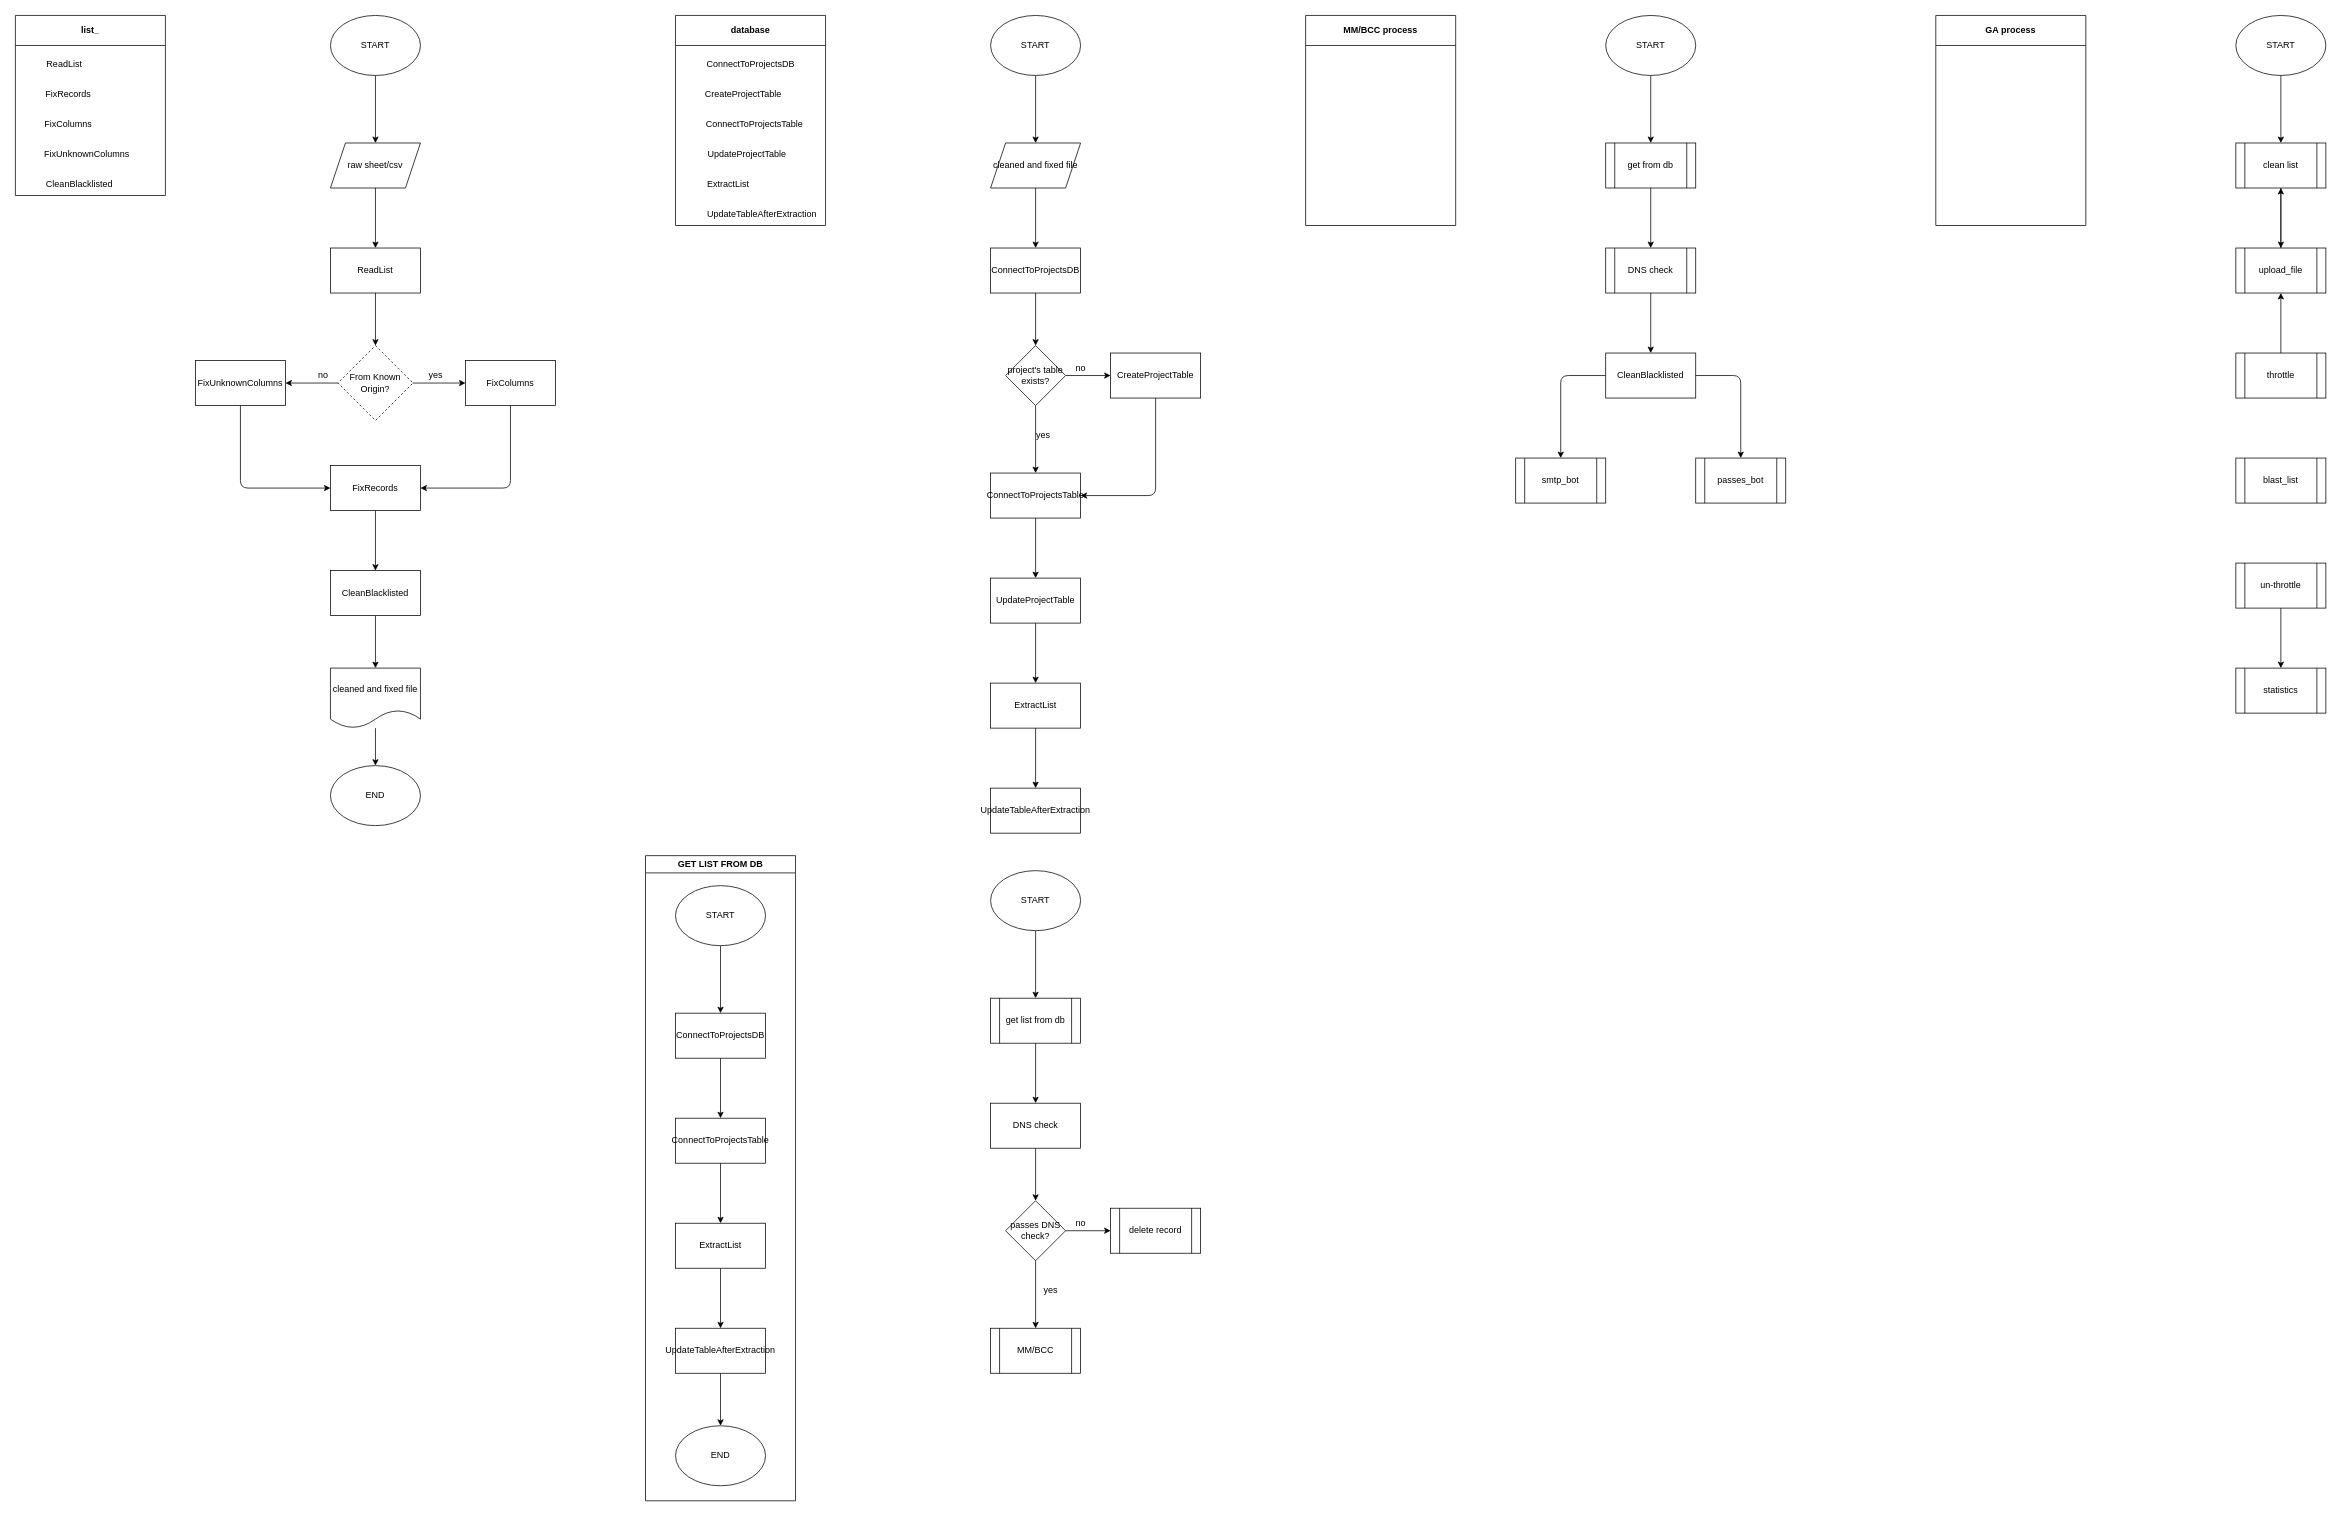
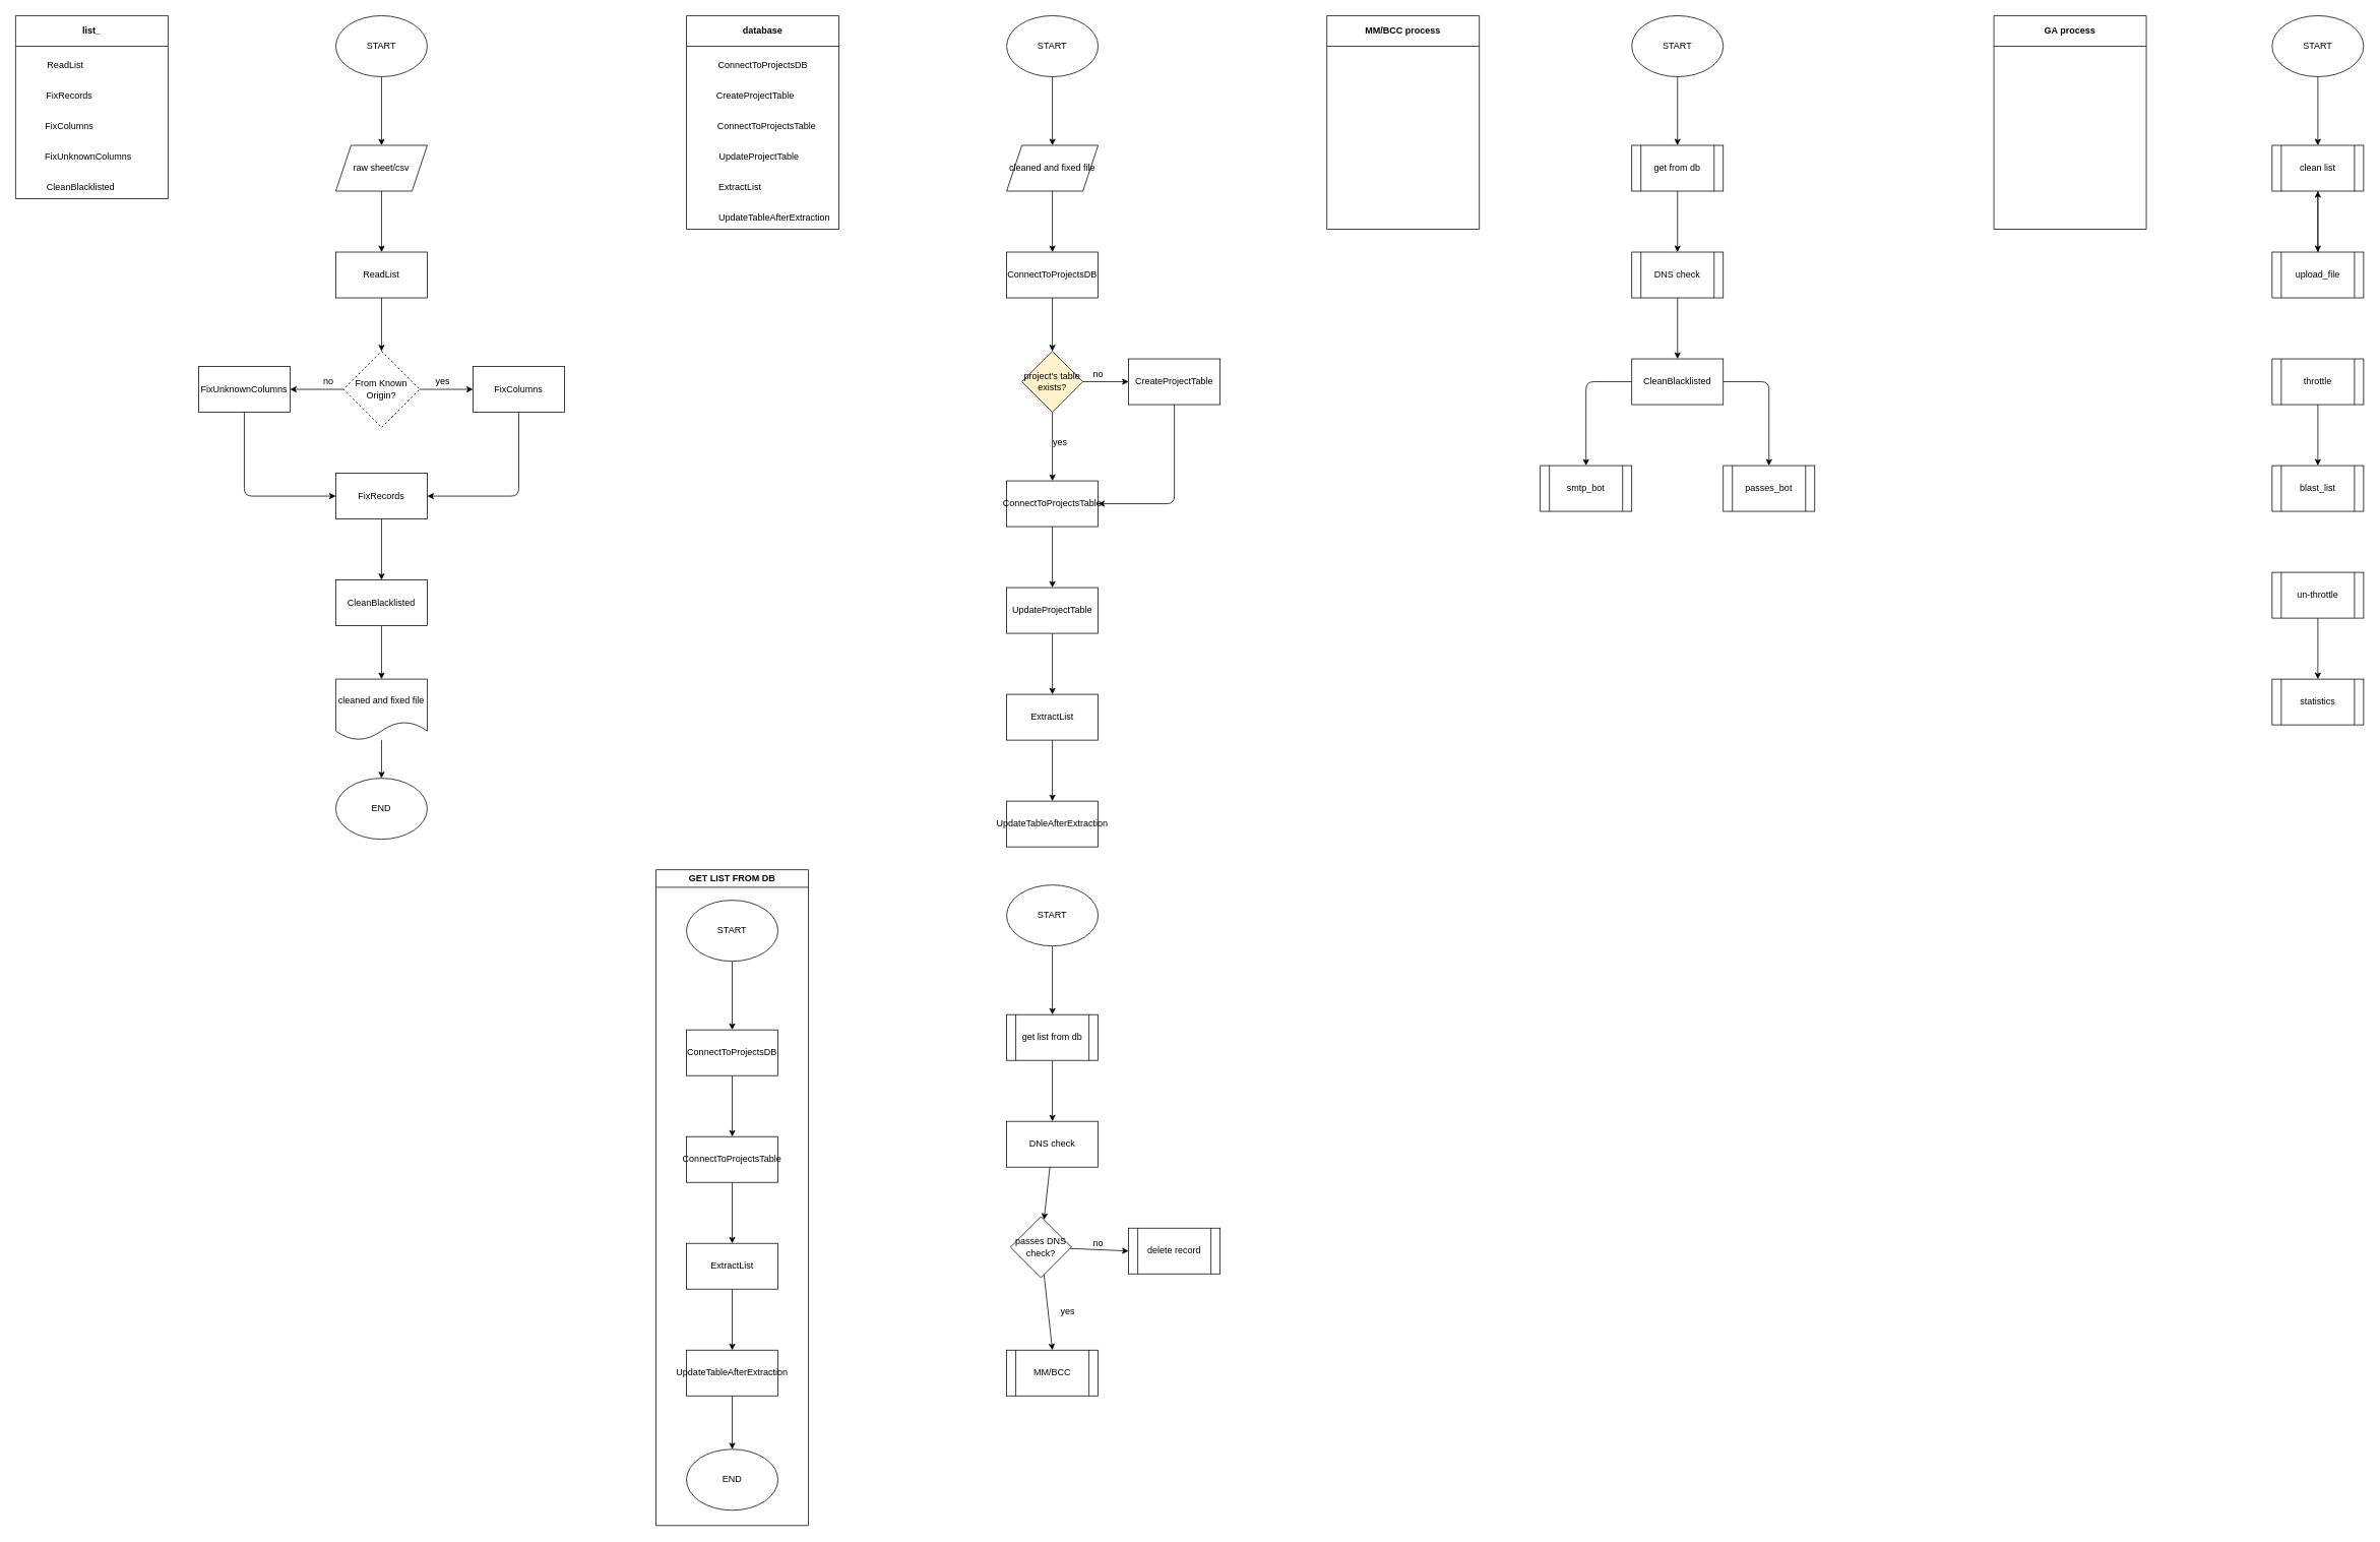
- <mxCell id="44" value="GA process" style="swimlane;whiteSpace=wrap;html=1;startSize=40;" parent="1" vertex="1"><mxGeometry x="2580" width="200" height="280" as="geometry" y="20" /></mxCell>
+ <mxCell id="44" value="GA process" style="swimlane;whiteSpace=wrap;html=1;startSize=40;" parent="1" vertex="1"><mxGeometry x="2615" y="20" width="200" height="280" as="geometry" /></mxCell>
- <mxCell id="51" value="" style="edgeStyle=none;html=1;" parent="1" source="52" target="50" edge="1"><mxGeometry relative="1" as="geometry" /></mxCell>
+ <mxCell id="51" value="" style="edgeStyle=none;html=1;" parent="1" source="52" target="53" edge="1"><mxGeometry relative="1" as="geometry" /></mxCell>
- <mxCell id="65" value="project's table exists?" style="rhombus;whiteSpace=wrap;html=1;" parent="1" vertex="1"><mxGeometry x="1340" y="460" width="80" height="80" as="geometry" /></mxCell>
+ <mxCell id="65" value="project's table exists?" style="rhombus;whiteSpace=wrap;html=1;fillColor=#fff2cc;" parent="1" vertex="1"><mxGeometry x="1340" y="460" width="80" height="80" as="geometry" /></mxCell>
- <mxCell id="98" value="passes DNS check?" style="rhombus;whiteSpace=wrap;html=1;" parent="1" vertex="1"><mxGeometry x="1340" y="1600" width="80" height="80" as="geometry" /></mxCell>
+ <mxCell id="98" value="passes DNS check?" style="rhombus;whiteSpace=wrap;html=1;" parent="1" vertex="1"><mxGeometry x="1325" y="1595" width="80" height="80" as="geometry" /></mxCell>
